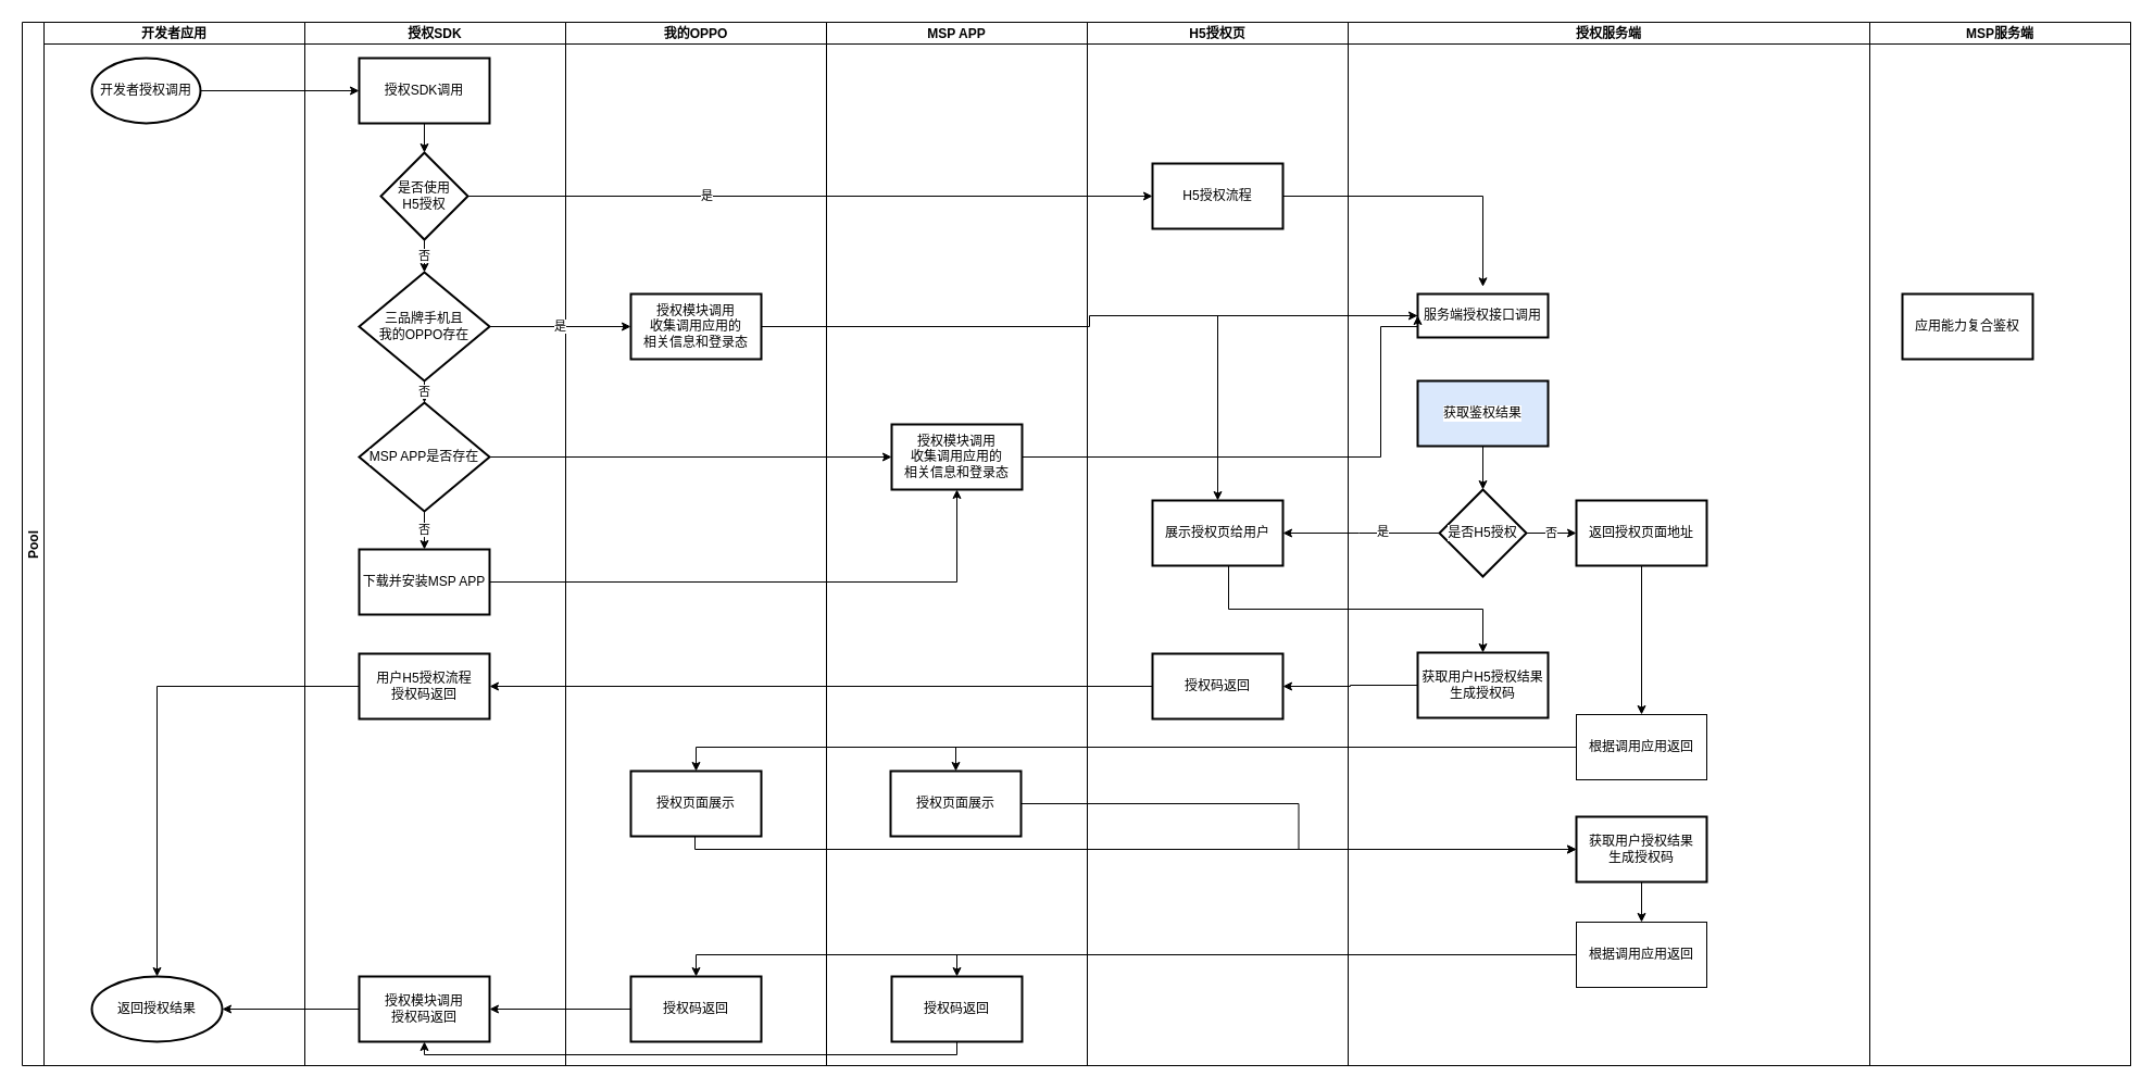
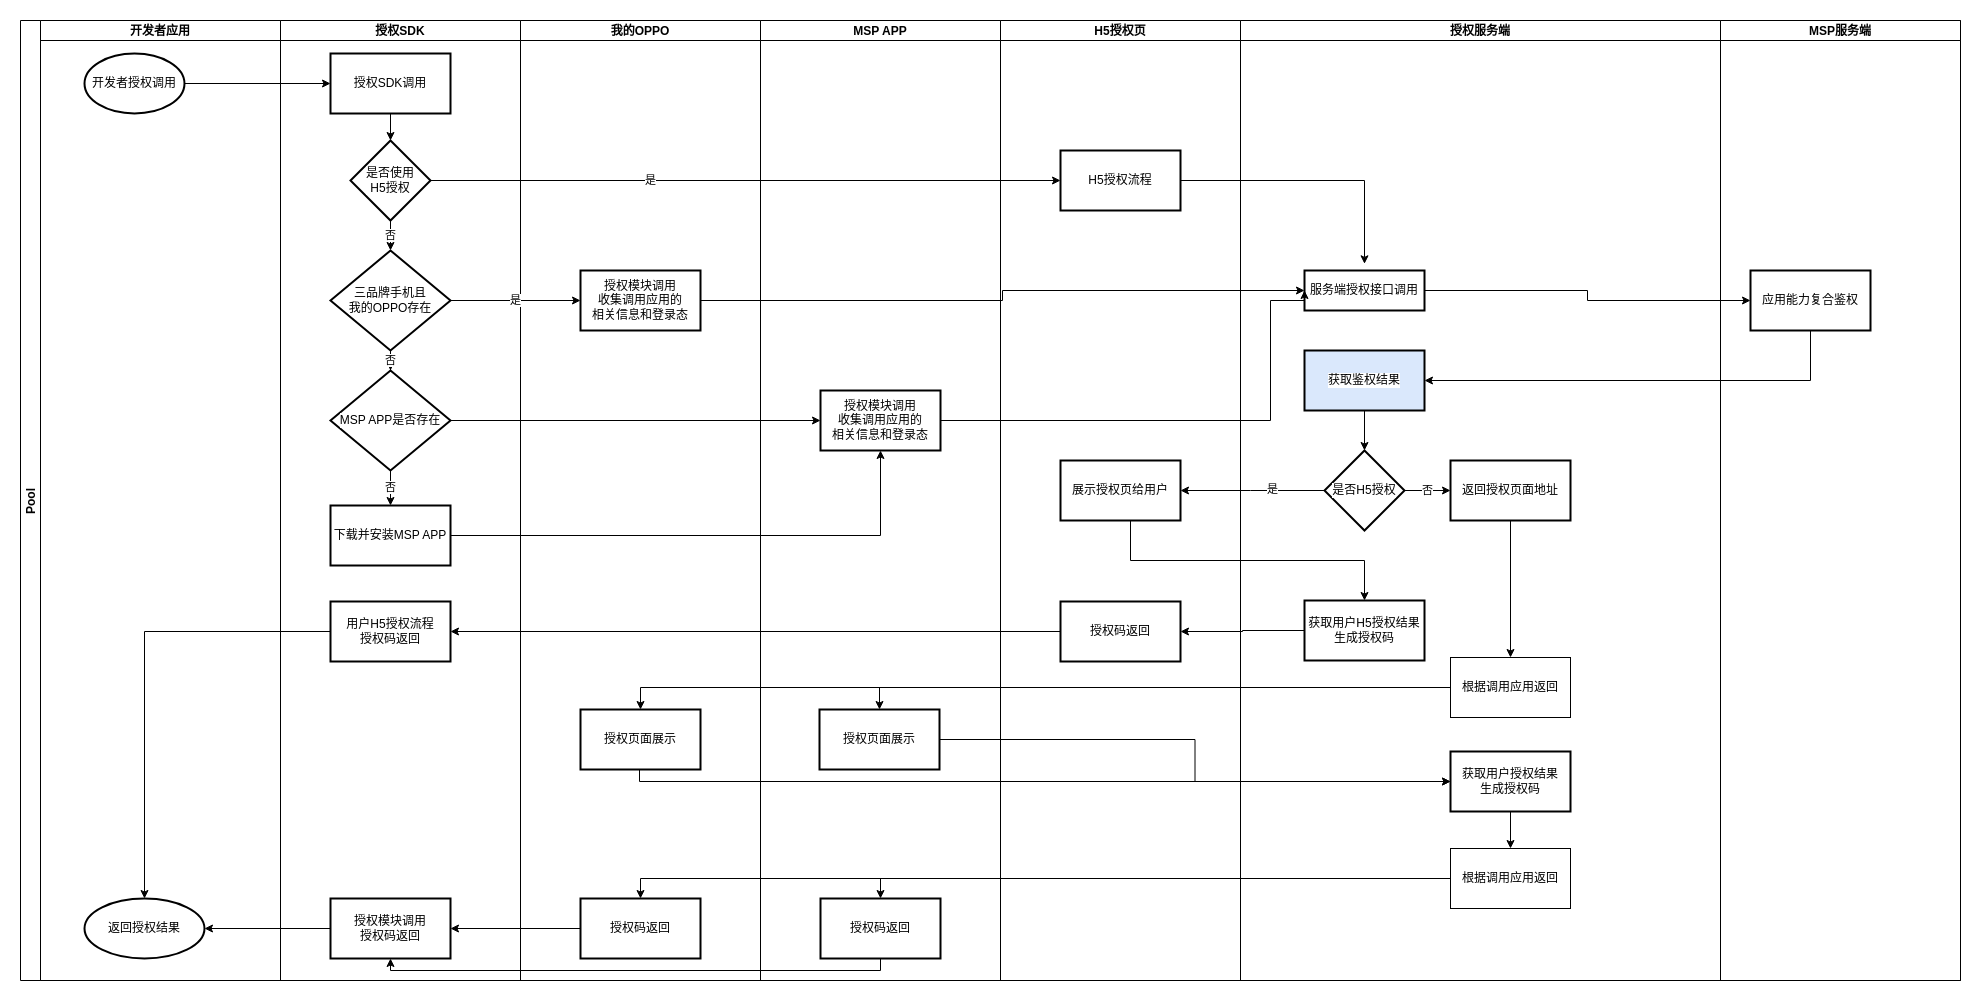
- <mxCell id="54" style="edgeStyle=orthogonalEdgeStyle;rounded=0;orthogonalLoop=1;jettySize=auto;html=1;labelBackgroundColor=default;" edge="1" parent="2" source="31" target="28"><mxGeometry relative="1" as="geometry" /></mxCell>
+ <mxCell id="54" style="edgeStyle=orthogonalEdgeStyle;rounded=0;orthogonalLoop=1;jettySize=auto;html=1;entryX=0;entryY=0.5;entryDx=0;entryDy=0;labelBackgroundColor=default;" edge="1" parent="2" source="31" target="44"><mxGeometry relative="1" as="geometry" /></mxCell>
+ <mxCell id="55" value="" style="edgeStyle=orthogonalEdgeStyle;rounded=0;orthogonalLoop=1;jettySize=auto;html=1;labelBackgroundColor=default;" edge="1" parent="2" source="44" target="34"><mxGeometry relative="1" as="geometry"><Array as="points"><mxPoint x="1790" y="360" /></Array></mxGeometry></mxCell>
